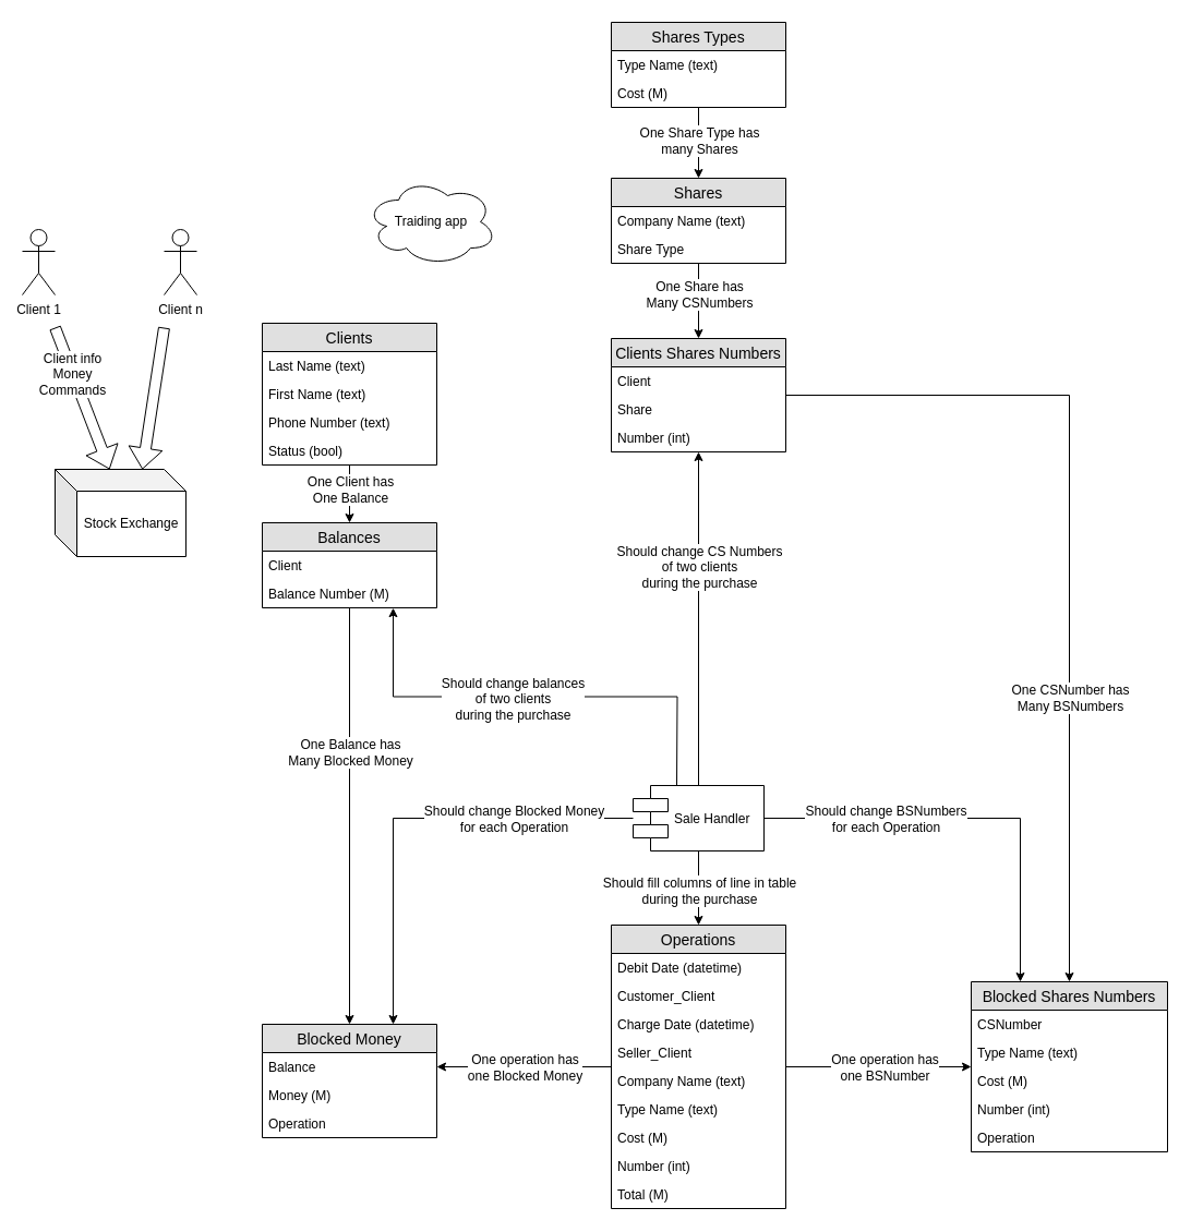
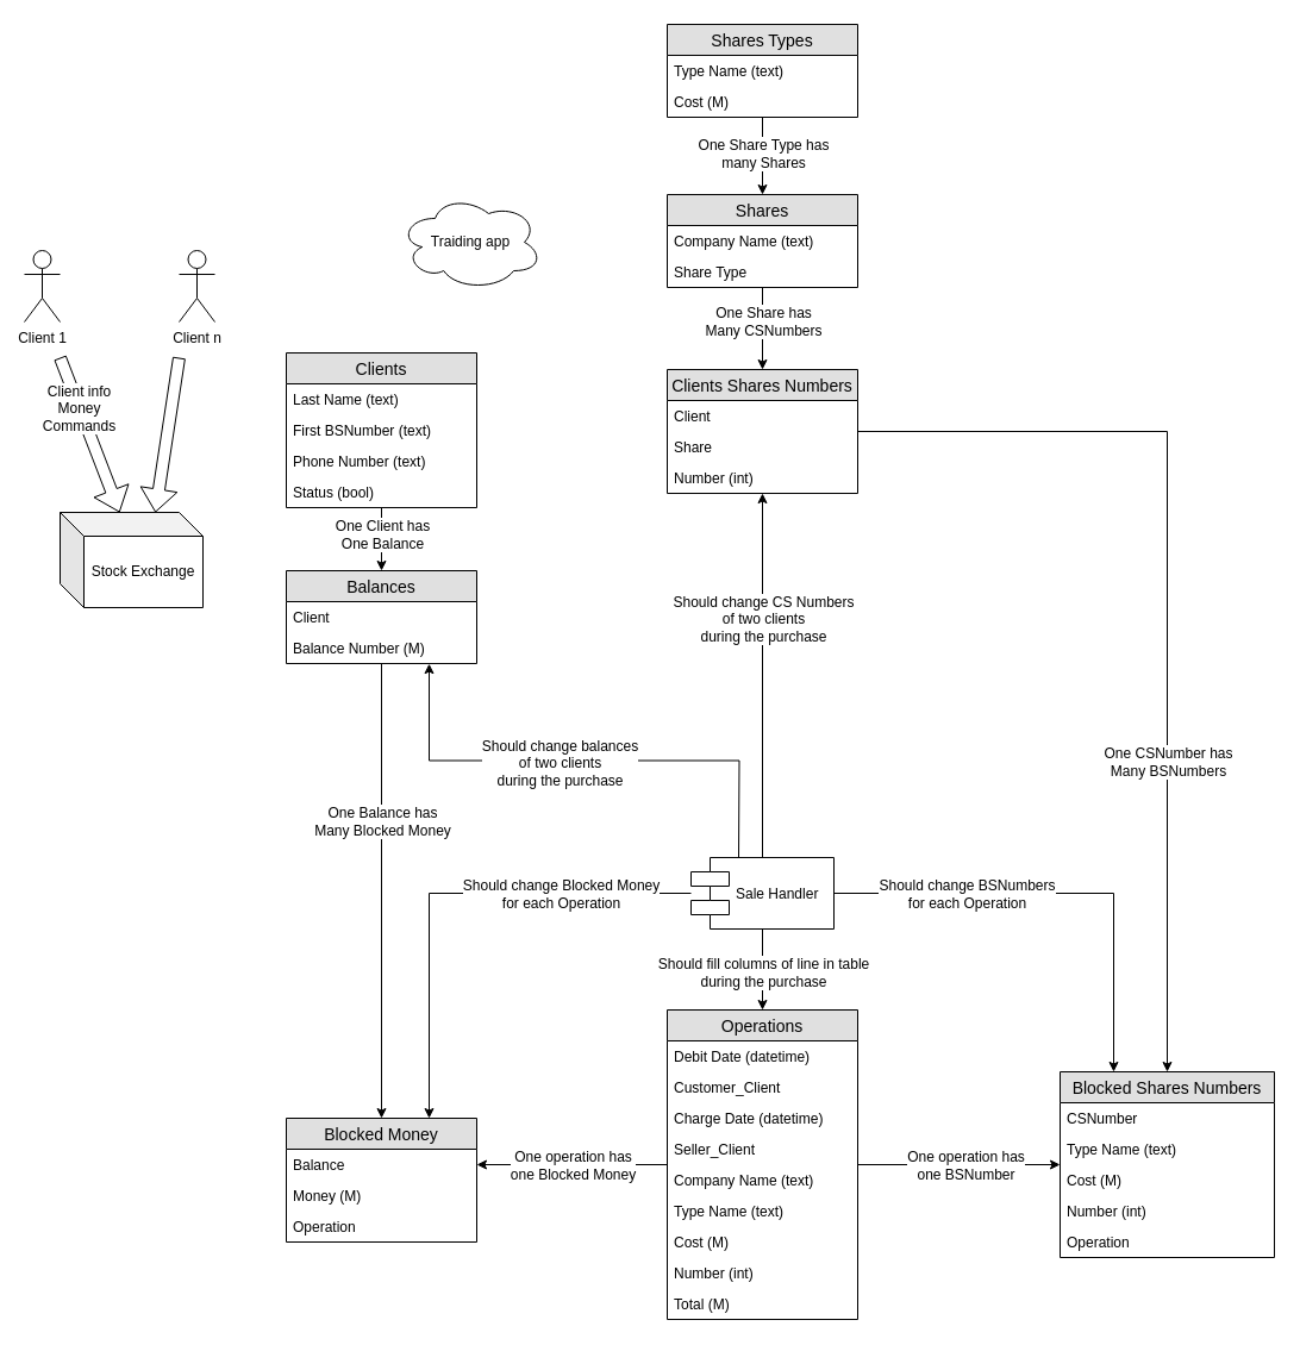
- <mxCell id="13" value="First Name (text)" style="text;strokeColor=none;fillColor=none;spacingLeft=4;spacingRight=4;overflow=hidden;rotatable=0;points=[[0,0.5],[1,0.5]];portConstraint=eastwest;fontSize=12;" vertex="1" parent="11"><mxGeometry y="52" width="160" height="26" as="geometry" /></mxCell>
+ <mxCell id="13" value="First BSNumber (text)" style="text;strokeColor=none;fillColor=none;spacingLeft=4;spacingRight=4;overflow=hidden;rotatable=0;points=[[0,0.5],[1,0.5]];portConstraint=eastwest;fontSize=12;" vertex="1" parent="11"><mxGeometry y="52" width="160" height="26" as="geometry" /></mxCell>
